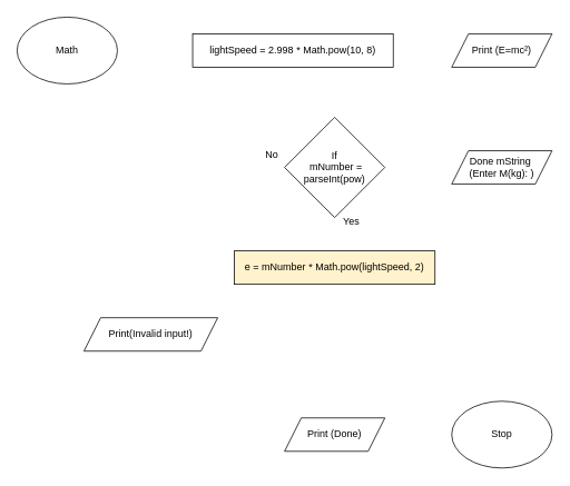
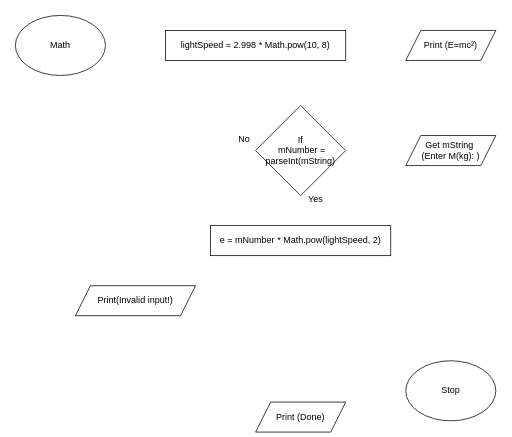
- <mxCell id="2" value="&lt;div&gt;lightSpeed = 2.998 *&amp;nbsp;&lt;span&gt;Math.pow(10, 8)&lt;/span&gt;&lt;/div&gt;" style="rounded=0;whiteSpace=wrap;html=1;" vertex="1" parent="1"><mxGeometry x="230" y="40" width="240" height="40" as="geometry" /></mxCell>
+ <mxCell id="2" value="&lt;div&gt;lightSpeed = 2.998 *&amp;nbsp;&lt;span&gt;Math.pow(10, 8)&lt;/span&gt;&lt;/div&gt;" style="rounded=0;whiteSpace=wrap;html=1;" vertex="1" parent="1"><mxGeometry x="220" y="40" width="240" height="40" as="geometry" /></mxCell>
- <mxCell id="5" value="If&lt;br&gt;&amp;nbsp;mNumber = parseInt(pow)" style="rhombus;whiteSpace=wrap;html=1;" vertex="1" parent="1"><mxGeometry x="340" y="140" width="120" height="120" as="geometry" /></mxCell>
+ <mxCell id="5" value="If&lt;br&gt;&amp;nbsp;mNumber = parseInt(mString)" style="rhombus;whiteSpace=wrap;html=1;" vertex="1" parent="1"><mxGeometry x="340" y="140" width="120" height="120" as="geometry" /></mxCell>
- <mxCell id="4" value="&lt;div&gt;Done mString&amp;nbsp;&lt;/div&gt;&lt;div&gt;(Enter M(kg): )&lt;/div&gt;" style="shape=parallelogram;perimeter=parallelogramPerimeter;whiteSpace=wrap;html=1;fixedSize=1;" vertex="1" parent="1"><mxGeometry x="540" y="180" width="120" height="40" as="geometry" /></mxCell>
+ <mxCell id="4" value="&lt;div&gt;Get mString&amp;nbsp;&lt;/div&gt;&lt;div&gt;(Enter M(kg): )&lt;/div&gt;" style="shape=parallelogram;perimeter=parallelogramPerimeter;whiteSpace=wrap;html=1;fixedSize=1;" vertex="1" parent="1"><mxGeometry x="540" y="180" width="120" height="40" as="geometry" /></mxCell>
- <mxCell id="6" value="e = mNumber * Math.pow(lightSpeed, 2)" style="rounded=0;whiteSpace=wrap;html=1;fillColor=#fff2cc;" vertex="1" parent="1"><mxGeometry x="280" y="300" width="240" height="40" as="geometry" /></mxCell>
+ <mxCell id="6" value="e = mNumber * Math.pow(lightSpeed, 2)" style="rounded=0;whiteSpace=wrap;html=1;" vertex="1" parent="1"><mxGeometry x="280" y="300" width="240" height="40" as="geometry" /></mxCell>
- <mxCell id="9" value="Print (Done)" style="shape=parallelogram;perimeter=parallelogramPerimeter;whiteSpace=wrap;html=1;fixedSize=1;" vertex="1" parent="1"><mxGeometry x="340" y="500" width="120" height="40" as="geometry" /></mxCell>
+ <mxCell id="9" value="Print (Done)" style="shape=parallelogram;perimeter=parallelogramPerimeter;whiteSpace=wrap;html=1;fixedSize=1;" vertex="1" parent="1"><mxGeometry x="340" y="535" width="120" height="40" as="geometry" /></mxCell>
